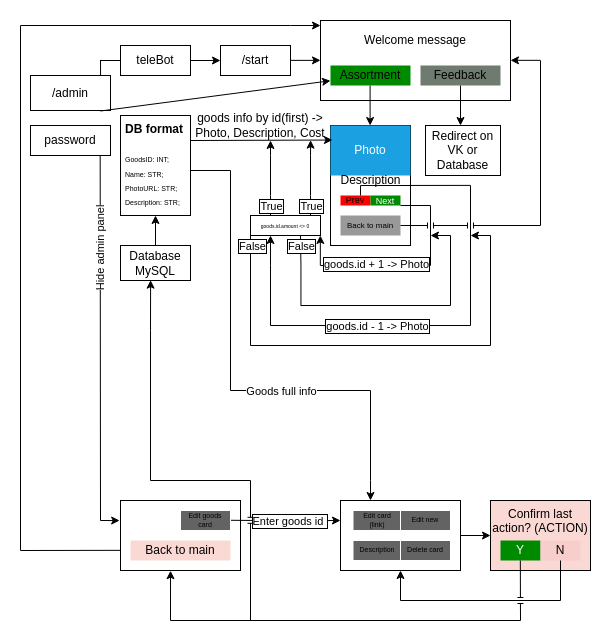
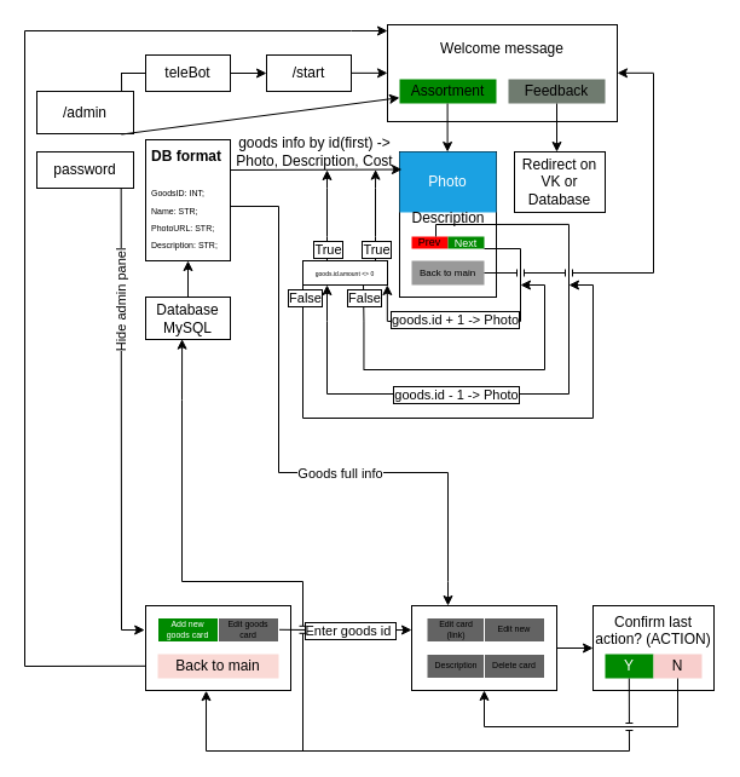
+ <mxCell id="68" value="Add new goods card" style="rounded=0;whiteSpace=wrap;html=1;fontSize=7;fillColor=#008a00;strokeColor=#FFFFFF;fontColor=#ffffff;" vertex="1" parent="1"><mxGeometry x="130" y="510" width="50" height="20" as="geometry" /></mxCell>
- <mxCell id="91" value="Confirm last action? (ACTION)" style="rounded=0;whiteSpace=wrap;html=1;verticalAlign=top;fillColor=#fad9d5;" vertex="1" parent="1"><mxGeometry x="490" y="500" width="100" height="70" as="geometry" /></mxCell>
+ <mxCell id="91" value="Confirm last action? (ACTION)" style="rounded=0;whiteSpace=wrap;html=1;verticalAlign=top;" vertex="1" parent="1"><mxGeometry x="490" y="500" width="100" height="70" as="geometry" /></mxCell>
